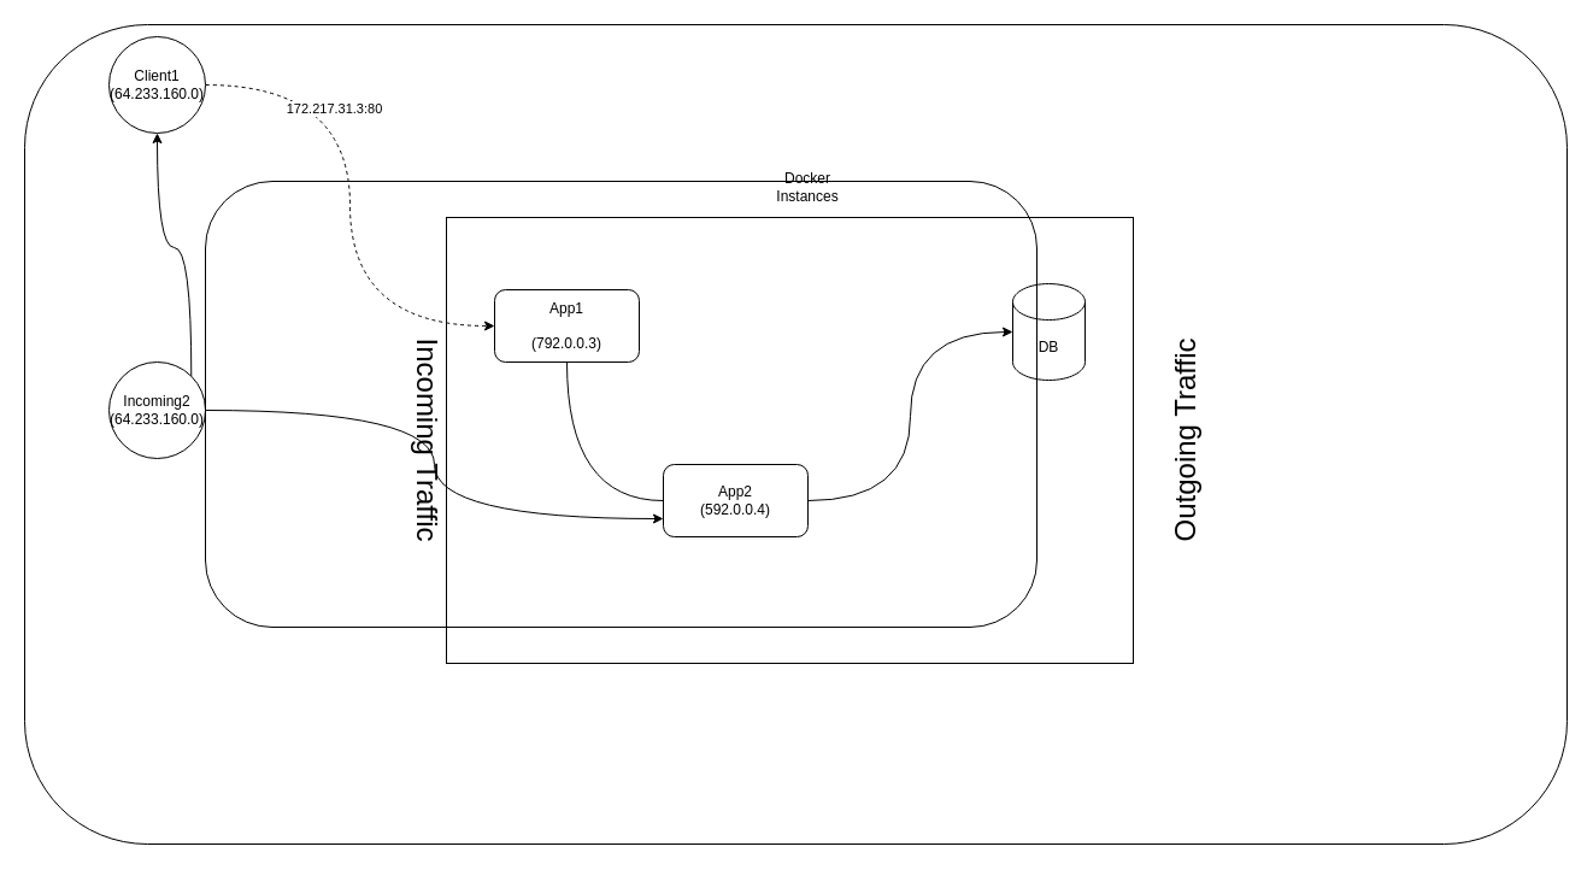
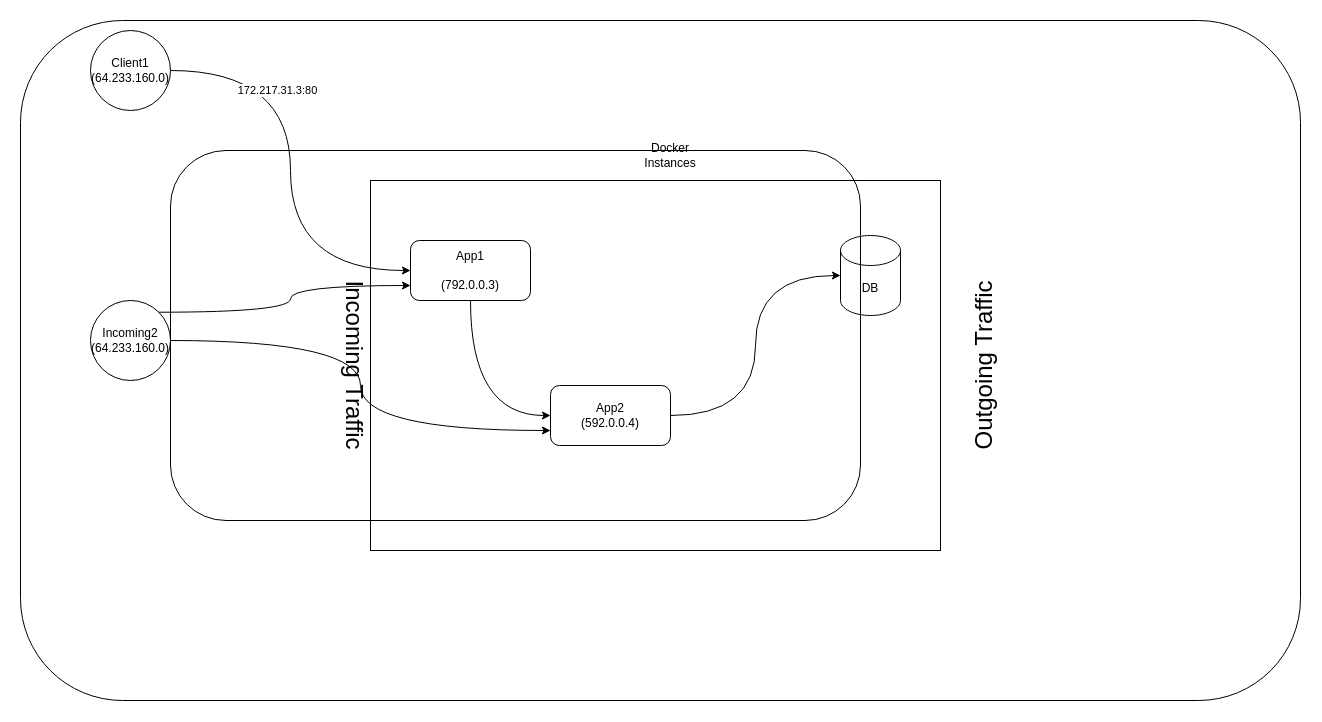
- <mxCell id="15" style="edgeStyle=orthogonalEdgeStyle;rounded=0;orthogonalLoop=1;jettySize=auto;html=1;exitX=1;exitY=0;exitDx=0;exitDy=0;curved=1;" edge="1" parent="1" source="16" target="6"><mxGeometry relative="1" as="geometry" /></mxCell>
+ <mxCell id="15" style="edgeStyle=orthogonalEdgeStyle;rounded=0;orthogonalLoop=1;jettySize=auto;html=1;exitX=1;exitY=0;exitDx=0;exitDy=0;entryX=0;entryY=0.75;entryDx=0;entryDy=0;curved=1;" edge="1" parent="1" source="16" target="8"><mxGeometry relative="1" as="geometry" /></mxCell>
- <mxCell id="5" value="172.217.31.3:80" style="edgeStyle=orthogonalEdgeStyle;rounded=0;orthogonalLoop=1;jettySize=auto;html=1;exitX=1;exitY=0.5;exitDx=0;exitDy=0;entryX=0;entryY=0.5;entryDx=0;entryDy=0;curved=1;dashed=1;" edge="1" parent="1" source="6" target="8"><mxGeometry x="-0.513" y="-20" relative="1" as="geometry"><mxPoint as="offset" /></mxGeometry></mxCell>
+ <mxCell id="5" value="172.217.31.3:80" style="edgeStyle=orthogonalEdgeStyle;rounded=0;orthogonalLoop=1;jettySize=auto;html=1;exitX=1;exitY=0.5;exitDx=0;exitDy=0;entryX=0;entryY=0.5;entryDx=0;entryDy=0;curved=1;" edge="1" parent="1" source="6" target="8"><mxGeometry x="-0.513" y="-20" relative="1" as="geometry"><mxPoint as="offset" /></mxGeometry></mxCell>
- <mxCell id="7" style="edgeStyle=orthogonalEdgeStyle;rounded=0;orthogonalLoop=1;jettySize=auto;html=1;exitX=0.5;exitY=1;exitDx=0;exitDy=0;entryX=0;entryY=0.5;entryDx=0;entryDy=0;curved=1;endArrow=none;" edge="1" parent="1" source="8" target="12"><mxGeometry relative="1" as="geometry" /></mxCell>
+ <mxCell id="7" style="edgeStyle=orthogonalEdgeStyle;rounded=0;orthogonalLoop=1;jettySize=auto;html=1;exitX=0.5;exitY=1;exitDx=0;exitDy=0;entryX=0;entryY=0.5;entryDx=0;entryDy=0;curved=1;" edge="1" parent="1" source="8" target="12"><mxGeometry relative="1" as="geometry" /></mxCell>
